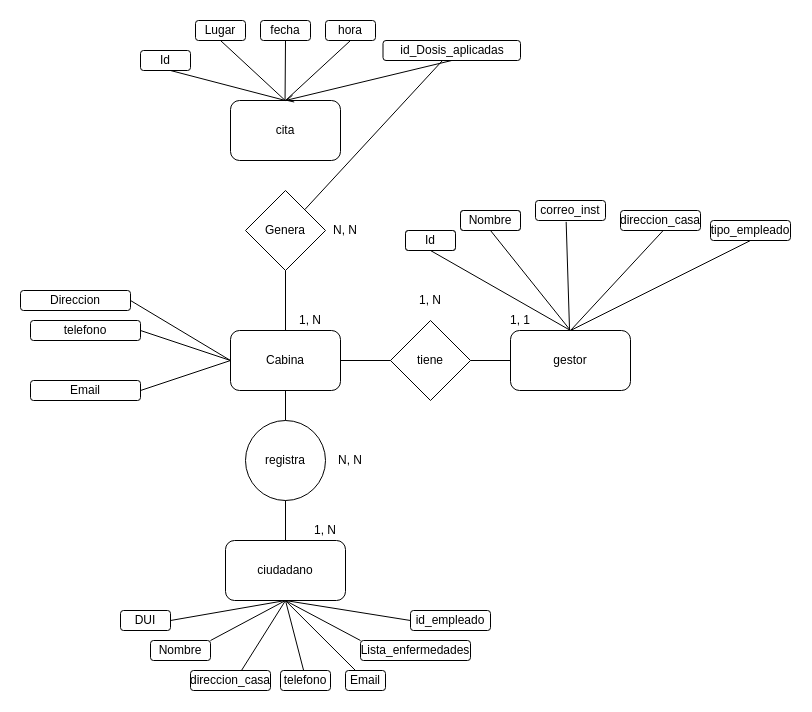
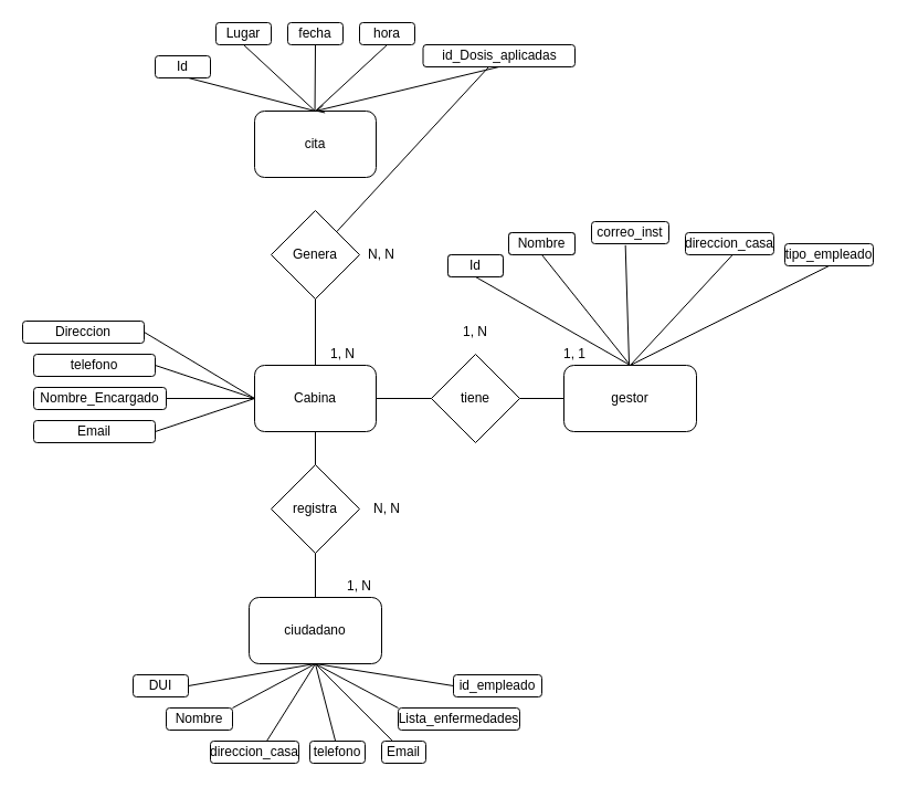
+ <mxCell id="11" value="Nombre_Encargado" style="rounded=1;whiteSpace=wrap;html=1;" parent="1" vertex="1"><mxGeometry x="30" y="350" width="120" height="20" as="geometry" /></mxCell>
+ <mxCell id="17" value="" style="endArrow=none;html=1;entryX=1;entryY=0.5;entryDx=0;entryDy=0;exitX=0;exitY=0.5;exitDx=0;exitDy=0;" parent="1" source="2" target="11" edge="1"><mxGeometry width="50" height="50" relative="1" as="geometry"><mxPoint x="250" y="380" as="sourcePoint" /><mxPoint x="130" y="310" as="targetPoint" /></mxGeometry></mxCell>
- <mxCell id="8" value="registra" style="ellipse;whiteSpace=wrap;html=1;" parent="1" vertex="1"><mxGeometry x="245" y="420" width="80" height="80" as="geometry" /></mxCell>
+ <mxCell id="8" value="registra" style="rhombus;whiteSpace=wrap;html=1;" parent="1" vertex="1"><mxGeometry x="245" y="420" width="80" height="80" as="geometry" /></mxCell>
